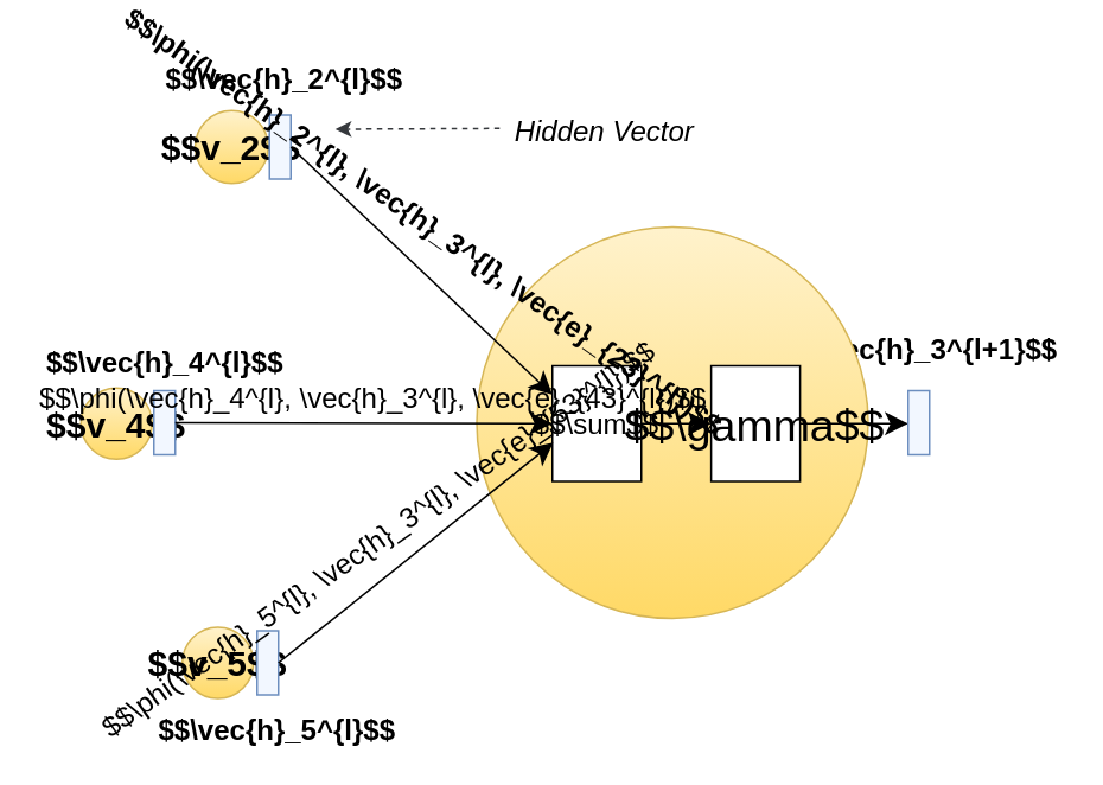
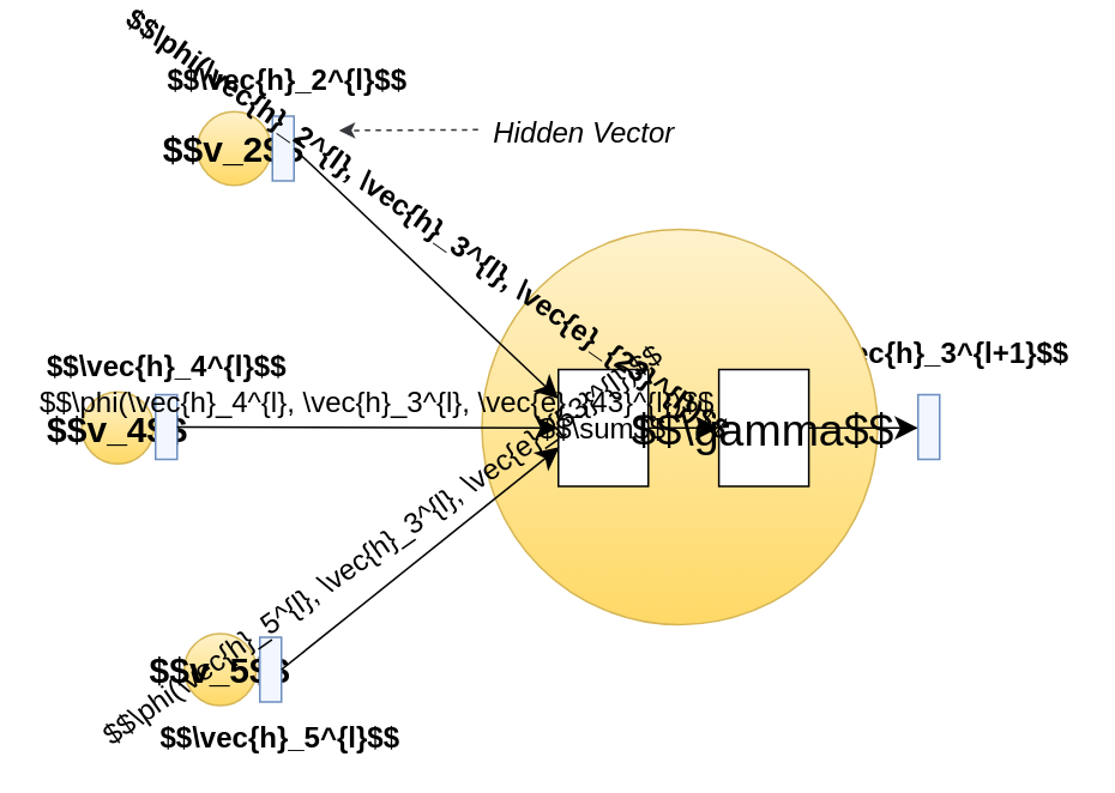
- <mxCell id="12" value="Hidden Vector" style="text;html=1;align=center;verticalAlign=middle;resizable=0;points=[];autosize=1;fontSize=16;fontStyle=2" vertex="1" parent="2"><mxGeometry x="264" y="27.5" width="110" height="23" as="geometry" /></mxCell>
+ <mxCell id="12" value="Hidden Vector" style="text;html=1;align=center;verticalAlign=middle;resizable=0;points=[];autosize=1;fontSize=16;fontStyle=2" vertex="1" parent="2"><mxGeometry x="249" y="27.5" width="110" height="23" as="geometry" /></mxCell>
